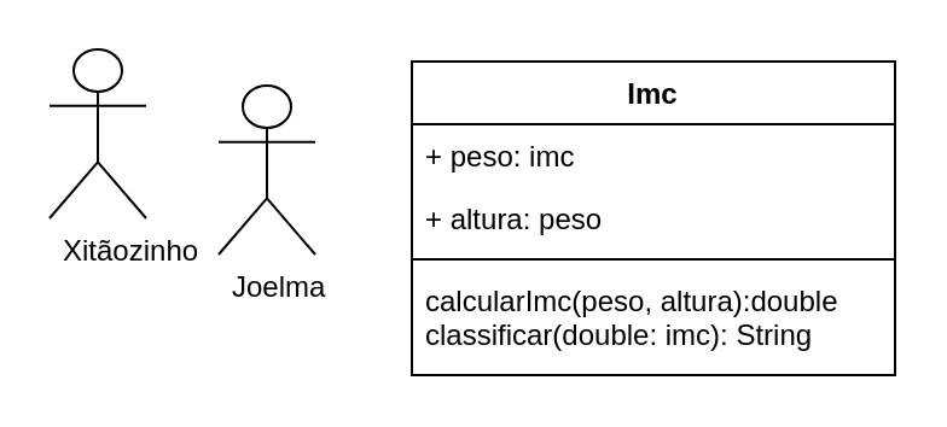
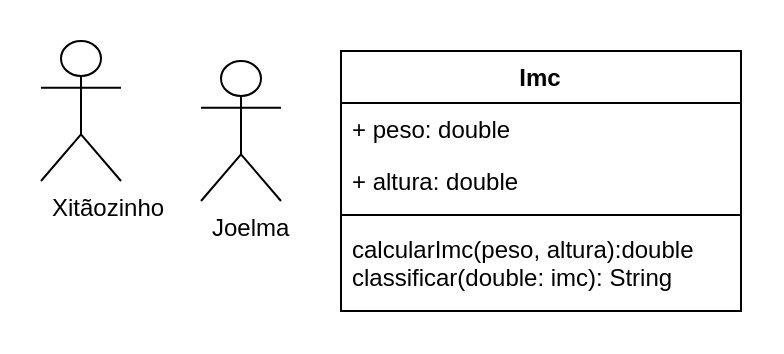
- <mxCell id="3" value="+ peso: imc" style="text;strokeColor=none;fillColor=none;align=left;verticalAlign=top;spacingLeft=4;spacingRight=4;overflow=hidden;rotatable=0;points=[[0,0.5],[1,0.5]];portConstraint=eastwest;whiteSpace=wrap;html=1;" vertex="1" parent="2"><mxGeometry y="26" width="200" height="26" as="geometry" /></mxCell>
+ <mxCell id="3" value="+ peso: double" style="text;strokeColor=none;fillColor=none;align=left;verticalAlign=top;spacingLeft=4;spacingRight=4;overflow=hidden;rotatable=0;points=[[0,0.5],[1,0.5]];portConstraint=eastwest;whiteSpace=wrap;html=1;" vertex="1" parent="2"><mxGeometry y="26" width="200" height="26" as="geometry" /></mxCell>
- <mxCell id="7" value="Joelma" style="shape=umlActor;verticalLabelPosition=bottom;verticalAlign=top;html=1;align=left;spacingLeft=4;spacingRight=4;fontFamily=Helvetica;fontSize=12;fontColor=default;fillColor=none;gradientColor=none;" vertex="1" parent="1"><mxGeometry x="90" y="35" width="40" height="70" as="geometry" /></mxCell>
+ <mxCell id="7" value="Joelma" style="shape=umlActor;verticalLabelPosition=bottom;verticalAlign=top;html=1;align=left;spacingLeft=4;spacingRight=4;fontFamily=Helvetica;fontSize=12;fontColor=default;fillColor=none;gradientColor=none;" vertex="1" parent="1"><mxGeometry x="100" y="30" width="40" height="70" as="geometry" /></mxCell>
- <mxCell id="4" value="+ altura: peso" style="text;strokeColor=none;fillColor=none;align=left;verticalAlign=top;spacingLeft=4;spacingRight=4;overflow=hidden;rotatable=0;points=[[0,0.5],[1,0.5]];portConstraint=eastwest;whiteSpace=wrap;html=1;" vertex="1" parent="2"><mxGeometry y="52" width="200" height="26" as="geometry" /></mxCell>
+ <mxCell id="4" value="+ altura: double" style="text;strokeColor=none;fillColor=none;align=left;verticalAlign=top;spacingLeft=4;spacingRight=4;overflow=hidden;rotatable=0;points=[[0,0.5],[1,0.5]];portConstraint=eastwest;whiteSpace=wrap;html=1;" vertex="1" parent="2"><mxGeometry y="52" width="200" height="26" as="geometry" /></mxCell>
